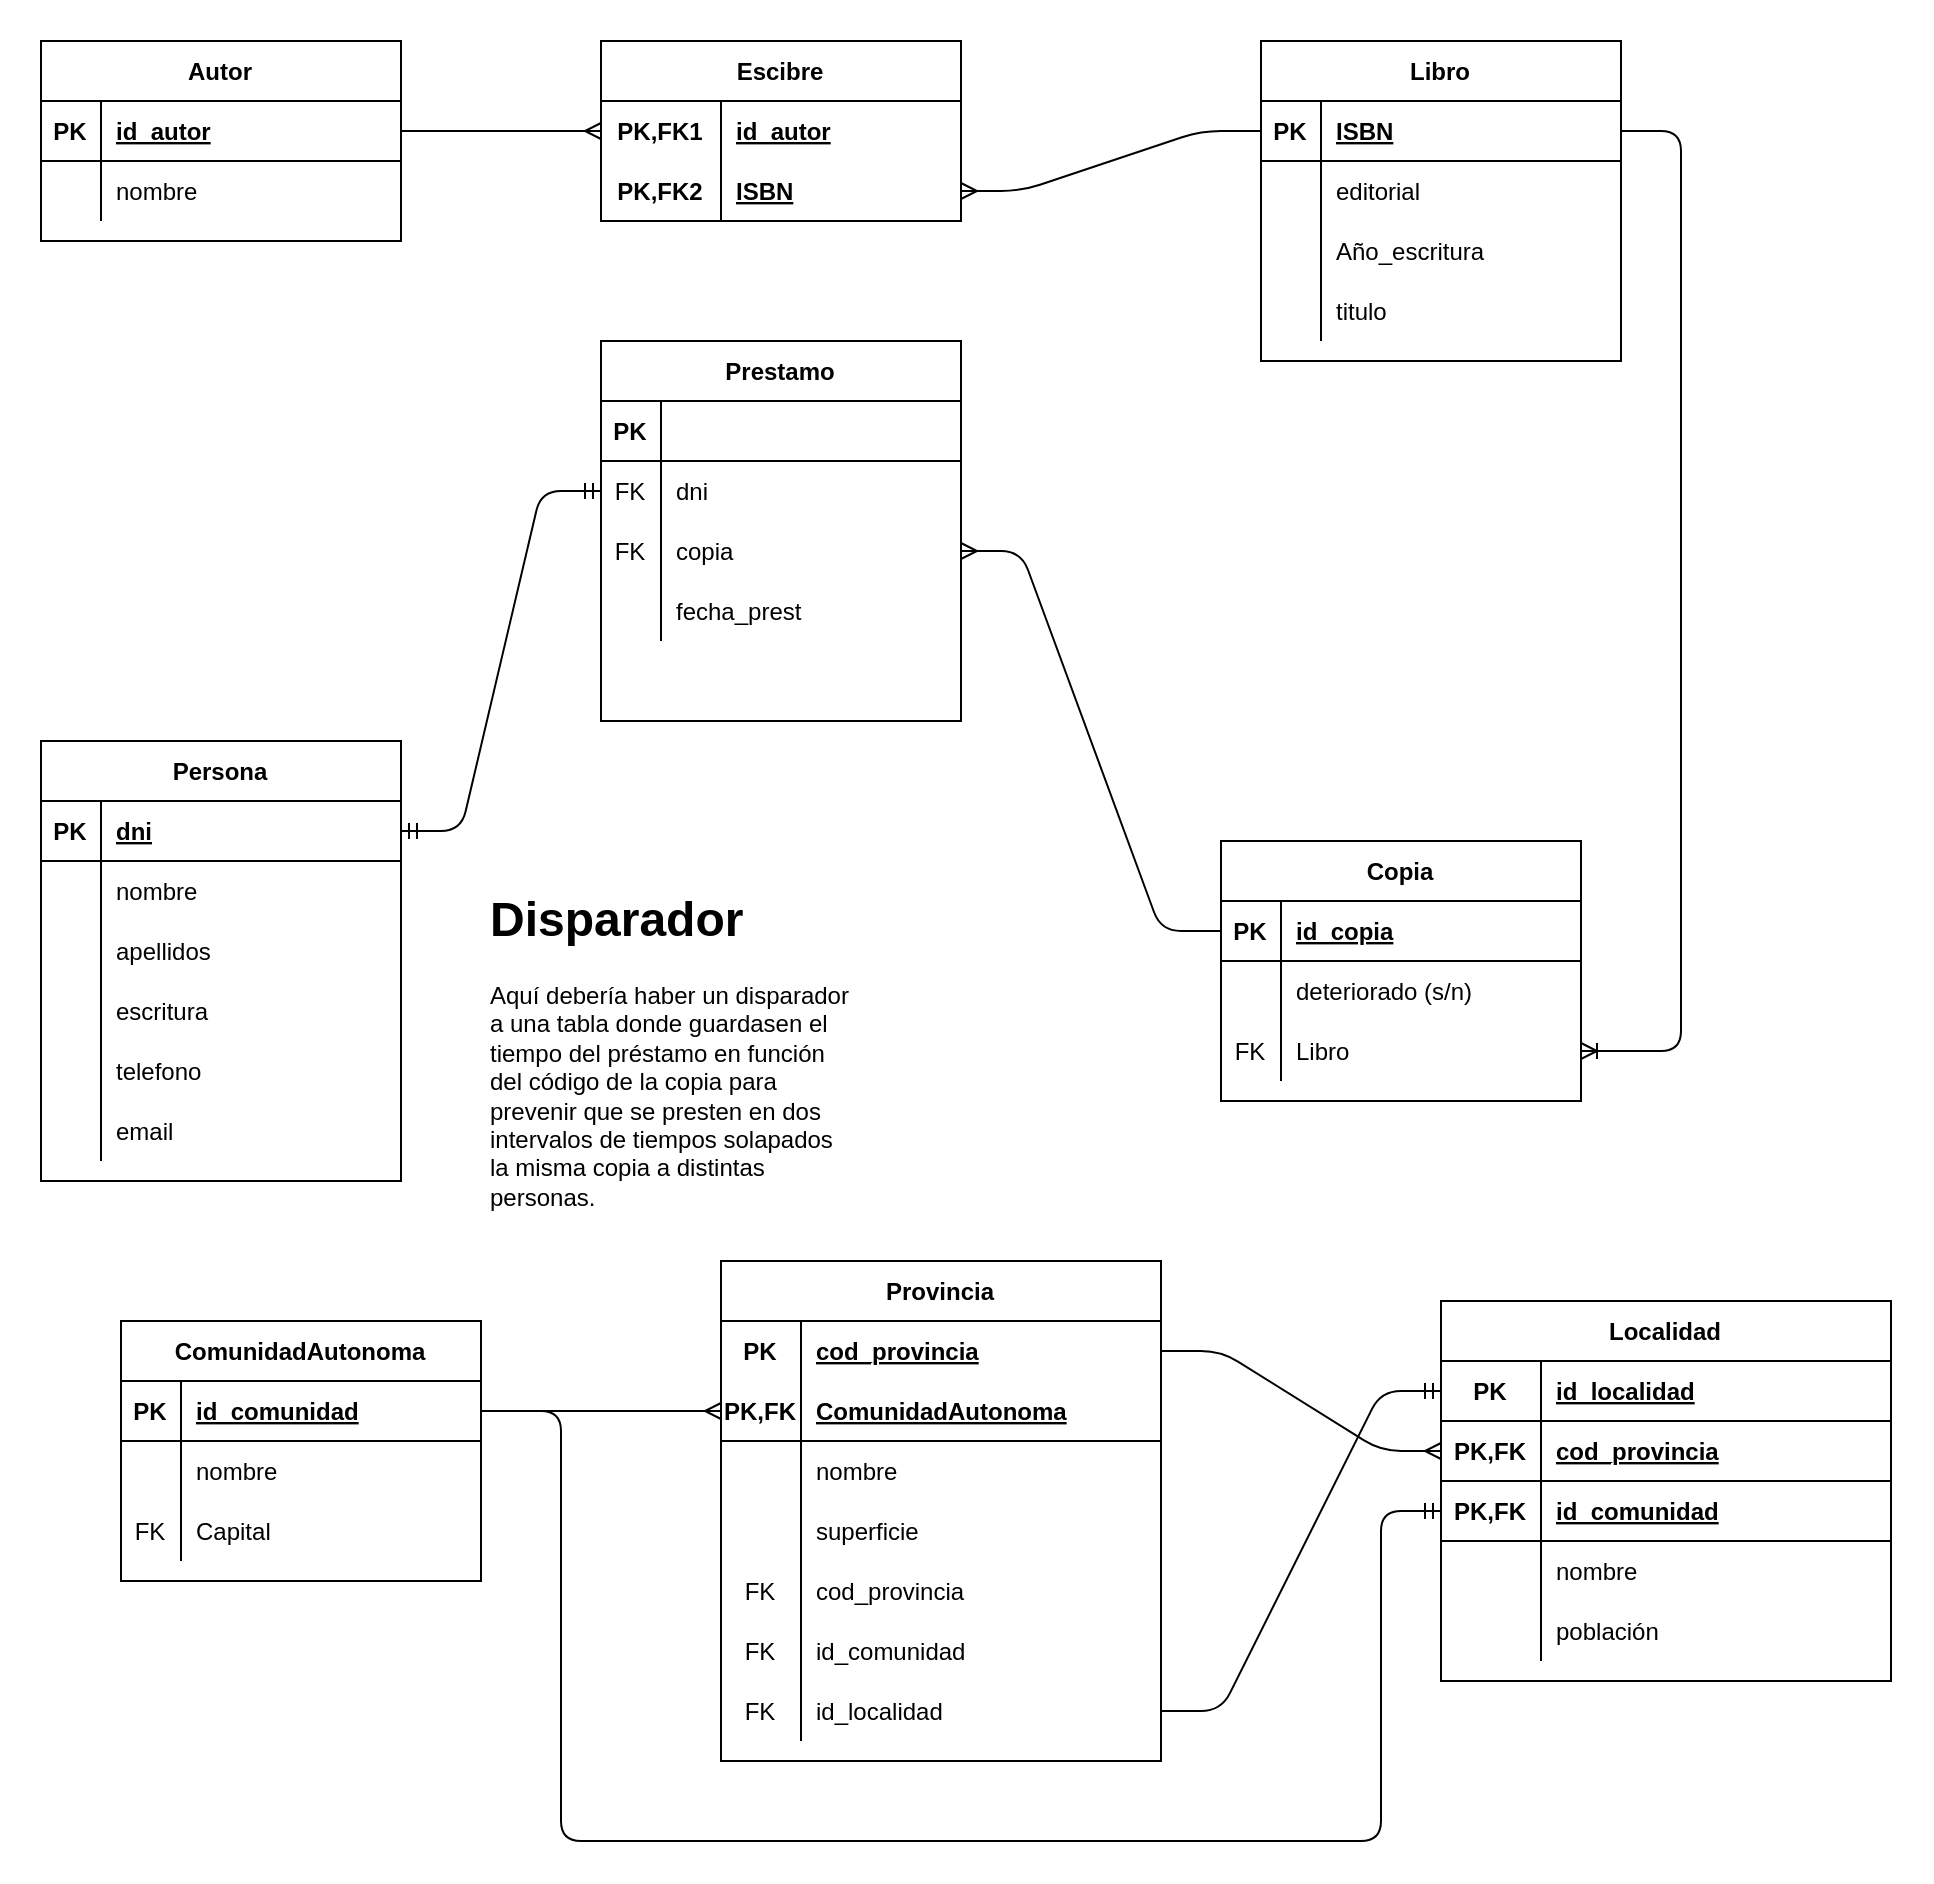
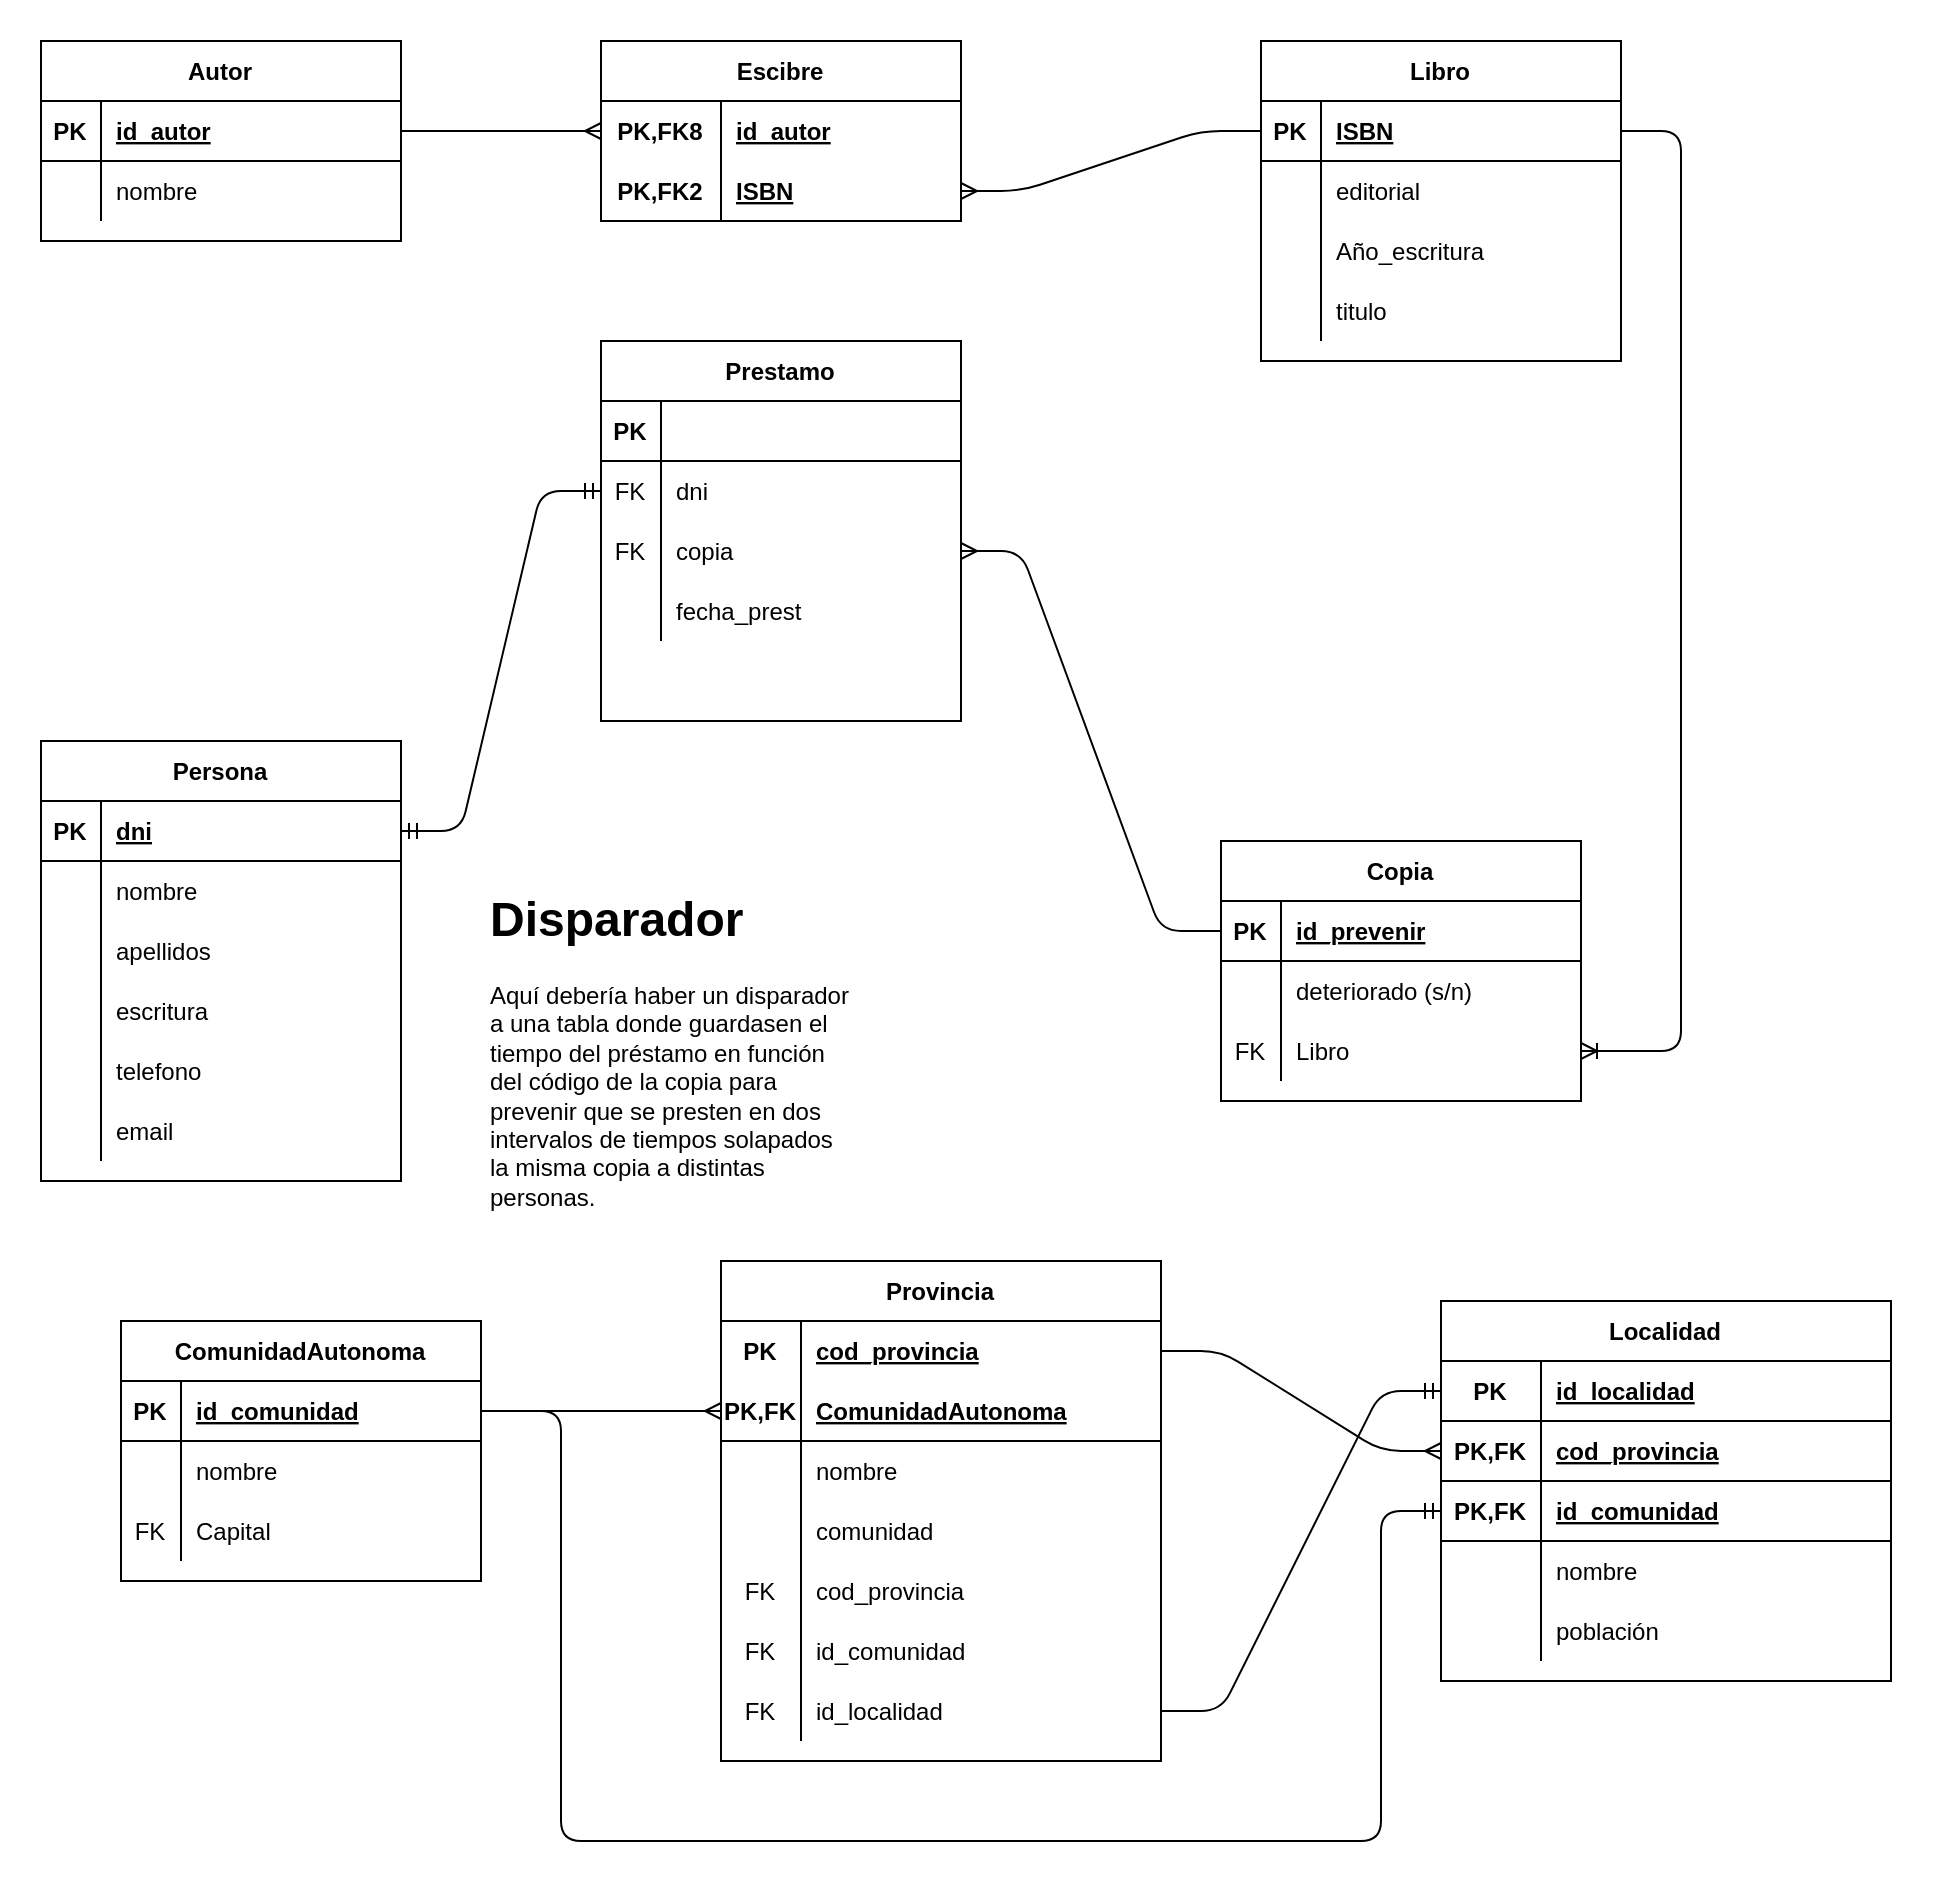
- <mxCell id="11" value="PK,FK1" style="shape=partialRectangle;connectable=0;fillColor=none;top=0;left=0;bottom=0;right=0;fontStyle=1;overflow=hidden;" parent="10" vertex="1"><mxGeometry width="60" height="30" as="geometry" /></mxCell>
+ <mxCell id="11" value="PK,FK8" style="shape=partialRectangle;connectable=0;fillColor=none;top=0;left=0;bottom=0;right=0;fontStyle=1;overflow=hidden;" parent="10" vertex="1"><mxGeometry width="60" height="30" as="geometry" /></mxCell>
- <mxCell id="32" value="id_copia" style="shape=partialRectangle;connectable=0;fillColor=none;top=0;left=0;bottom=0;right=0;align=left;spacingLeft=6;fontStyle=5;overflow=hidden;" parent="30" vertex="1"><mxGeometry x="30" width="150" height="30" as="geometry" /></mxCell>
+ <mxCell id="32" value="id_prevenir" style="shape=partialRectangle;connectable=0;fillColor=none;top=0;left=0;bottom=0;right=0;align=left;spacingLeft=6;fontStyle=5;overflow=hidden;" parent="30" vertex="1"><mxGeometry x="30" width="150" height="30" as="geometry" /></mxCell>
- <mxCell id="99" value="superficie" style="shape=partialRectangle;connectable=0;fillColor=none;top=0;left=0;bottom=0;right=0;align=left;spacingLeft=6;overflow=hidden;" parent="97" vertex="1"><mxGeometry x="40" width="180" height="30" as="geometry" /></mxCell>
+ <mxCell id="99" value="comunidad" style="shape=partialRectangle;connectable=0;fillColor=none;top=0;left=0;bottom=0;right=0;align=left;spacingLeft=6;overflow=hidden;" parent="97" vertex="1"><mxGeometry x="40" width="180" height="30" as="geometry" /></mxCell>
